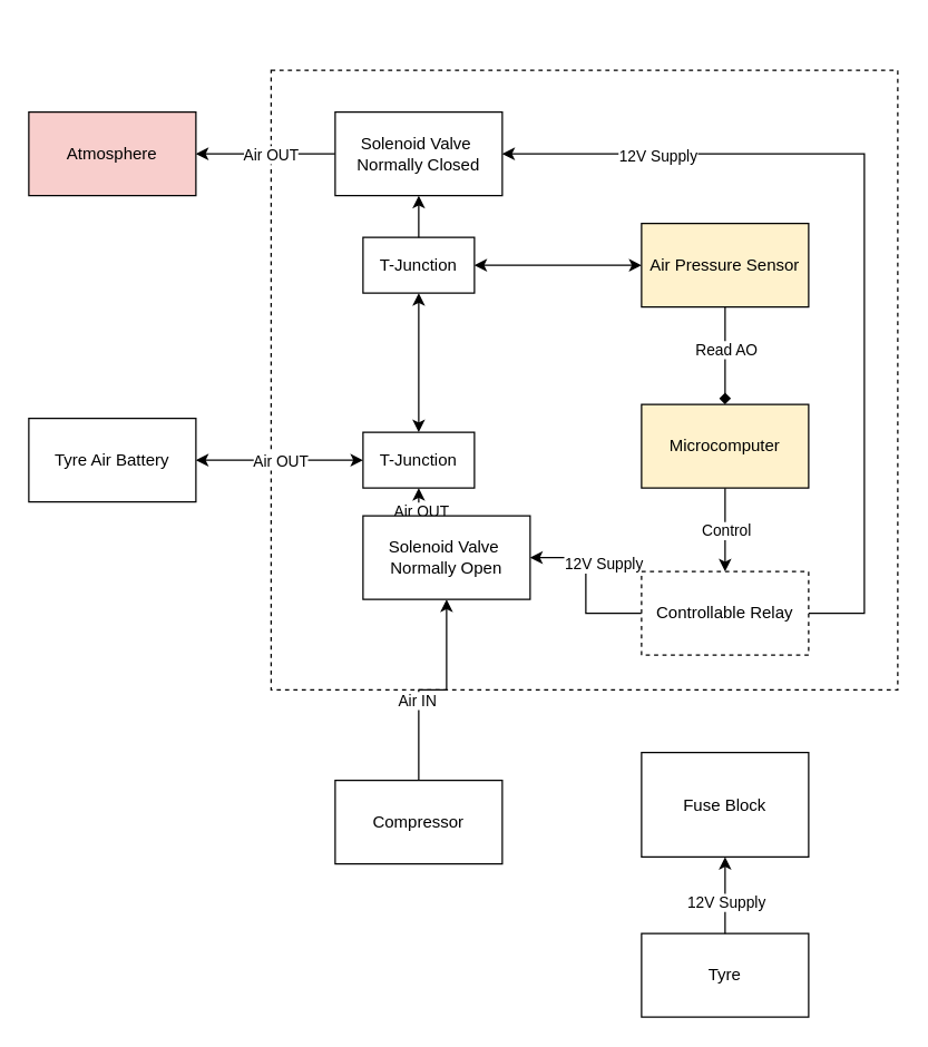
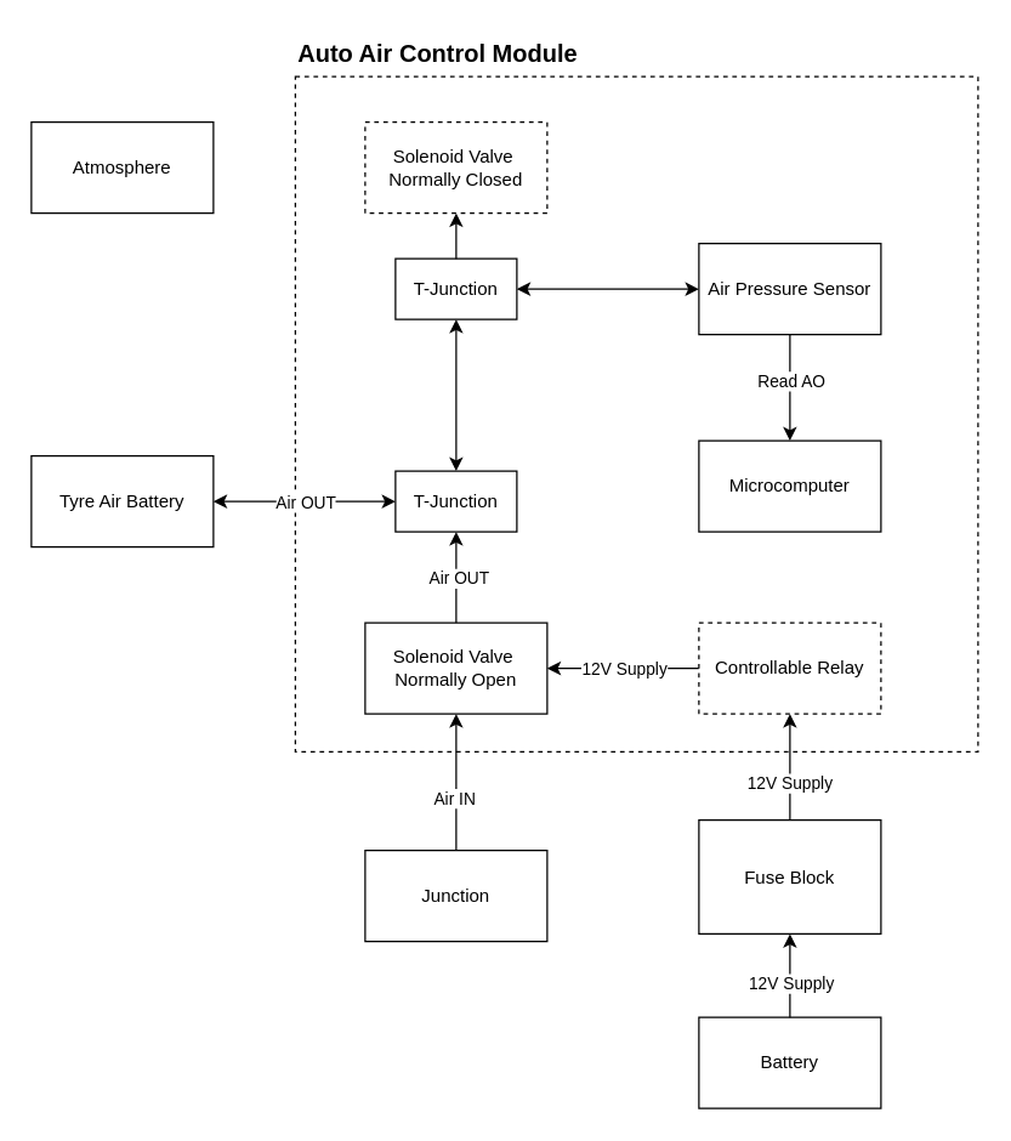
+ <mxCell id="25" value="Auto Air Control Module" style="text;html=1;strokeColor=none;fillColor=none;align=left;verticalAlign=middle;whiteSpace=wrap;rounded=0;fontStyle=1;fontSize=16;" parent="1" vertex="1"><mxGeometry x="194" y="20" width="236" height="30" as="geometry" /></mxCell>
- <mxCell id="38" value="Atmosphere" style="rounded=0;whiteSpace=wrap;html=1;fillColor=#f8cecc;" parent="1" vertex="1"><mxGeometry x="20" y="80" width="120" height="60" as="geometry" /></mxCell>
+ <mxCell id="38" value="Atmosphere" style="rounded=0;whiteSpace=wrap;html=1;" parent="1" vertex="1"><mxGeometry x="20" y="80" width="120" height="60" as="geometry" /></mxCell>
- <mxCell id="35" style="edgeStyle=orthogonalEdgeStyle;rounded=0;orthogonalLoop=1;jettySize=auto;html=1;startArrow=none;startFill=0;" parent="1" source="37" target="38" edge="1"><mxGeometry relative="1" as="geometry"><mxPoint x="300" y="50" as="targetPoint" /></mxGeometry></mxCell>
- <mxCell id="36" value="Air OUT" style="edgeLabel;html=1;align=center;verticalAlign=middle;resizable=0;points=[];" parent="35" vertex="1" connectable="0"><mxGeometry x="0.19" y="1" relative="1" as="geometry"><mxPoint x="13" y="-1" as="offset" /></mxGeometry></mxCell>
- <mxCell id="37" value="Solenoid Valve&amp;nbsp;&lt;br&gt;Normally Closed" style="rounded=0;whiteSpace=wrap;html=1;" parent="1" vertex="1"><mxGeometry x="240" y="80" width="120" height="60" as="geometry" /></mxCell>
+ <mxCell id="37" value="Solenoid Valve&amp;nbsp;&lt;br&gt;Normally Closed" style="rounded=0;whiteSpace=wrap;html=1;dashed=1;" parent="1" vertex="1"><mxGeometry x="240" y="80" width="120" height="60" as="geometry" /></mxCell>
- <mxCell id="14" style="edgeStyle=orthogonalEdgeStyle;rounded=0;orthogonalLoop=1;jettySize=auto;html=1;entryX=1;entryY=0.5;entryDx=0;entryDy=0;startArrow=none;startFill=0;" parent="1" source="16" target="37" edge="1"><mxGeometry relative="1" as="geometry"><Array as="points"><mxPoint x="620" y="440" /><mxPoint x="620" y="110" /></Array></mxGeometry></mxCell>
- <mxCell id="15" value="12V Supply" style="edgeLabel;html=1;align=center;verticalAlign=middle;resizable=0;points=[];" parent="14" vertex="1" connectable="0"><mxGeometry x="0.649" y="1" relative="1" as="geometry"><mxPoint as="offset" /></mxGeometry></mxCell>
- <mxCell id="8" value="Air Pressure Sensor" style="rounded=0;whiteSpace=wrap;html=1;fillColor=#fff2cc;" parent="1" vertex="1"><mxGeometry x="460" y="160" width="120" height="60" as="geometry" /></mxCell>
+ <mxCell id="8" value="Air Pressure Sensor" style="rounded=0;whiteSpace=wrap;html=1;" parent="1" vertex="1"><mxGeometry x="460" y="160" width="120" height="60" as="geometry" /></mxCell>
- <mxCell id="6" style="edgeStyle=orthogonalEdgeStyle;rounded=0;orthogonalLoop=1;jettySize=auto;html=1;entryX=0.5;entryY=0;entryDx=0;entryDy=0;endArrow=diamond;" parent="1" source="8" target="19" edge="1"><mxGeometry relative="1" as="geometry" /></mxCell>
+ <mxCell id="6" style="edgeStyle=orthogonalEdgeStyle;rounded=0;orthogonalLoop=1;jettySize=auto;html=1;entryX=0.5;entryY=0;entryDx=0;entryDy=0;" parent="1" source="8" target="19" edge="1"><mxGeometry relative="1" as="geometry" /></mxCell>
- <mxCell id="19" value="Microcomputer" style="rounded=0;whiteSpace=wrap;html=1;fillColor=#fff2cc;" parent="1" vertex="1"><mxGeometry x="460" y="290" width="120" height="60" as="geometry" /></mxCell>
+ <mxCell id="19" value="Microcomputer" style="rounded=0;whiteSpace=wrap;html=1;" parent="1" vertex="1"><mxGeometry x="460" y="290" width="120" height="60" as="geometry" /></mxCell>
- <mxCell id="17" style="edgeStyle=orthogonalEdgeStyle;rounded=0;orthogonalLoop=1;jettySize=auto;html=1;startArrow=none;startFill=0;" parent="1" source="19" target="16" edge="1"><mxGeometry relative="1" as="geometry" /></mxCell>
- <mxCell id="18" value="Control" style="edgeLabel;html=1;align=center;verticalAlign=middle;resizable=0;points=[];" parent="17" vertex="1" connectable="0"><mxGeometry x="0.135" relative="1" as="geometry"><mxPoint y="-4" as="offset" /></mxGeometry></mxCell>
- <mxCell id="11" value="Solenoid Valve&amp;nbsp;&lt;br&gt;Normally Open" style="rounded=0;whiteSpace=wrap;html=1;" parent="1" vertex="1"><mxGeometry x="260" y="370" width="120" height="60" as="geometry" /></mxCell>
+ <mxCell id="11" value="Solenoid Valve&amp;nbsp;&lt;br&gt;Normally Open" style="rounded=0;whiteSpace=wrap;html=1;" parent="1" vertex="1"><mxGeometry x="240" y="410" width="120" height="60" as="geometry" /></mxCell>
+ <mxCell id="29" style="edgeStyle=orthogonalEdgeStyle;rounded=0;orthogonalLoop=1;jettySize=auto;html=1;entryX=0.5;entryY=1;entryDx=0;entryDy=0;startArrow=none;startFill=0;" parent="1" source="31" target="16" edge="1"><mxGeometry relative="1" as="geometry" /></mxCell>
+ <mxCell id="30" value="12V Supply" style="edgeLabel;html=1;align=center;verticalAlign=middle;resizable=0;points=[];" parent="29" vertex="1" connectable="0"><mxGeometry x="-0.278" y="1" relative="1" as="geometry"><mxPoint as="offset" /></mxGeometry></mxCell>
- <mxCell id="5" value="Compressor" style="rounded=0;whiteSpace=wrap;html=1;" parent="1" vertex="1"><mxGeometry x="240" y="560" width="120" height="60" as="geometry" /></mxCell>
+ <mxCell id="5" value="Junction" style="rounded=0;whiteSpace=wrap;html=1;" parent="1" vertex="1"><mxGeometry x="240" y="560" width="120" height="60" as="geometry" /></mxCell>
- <mxCell id="28" value="Tyre" style="rounded=0;whiteSpace=wrap;html=1;fillColor=none;" parent="1" vertex="1"><mxGeometry x="460" y="670" width="120" height="60" as="geometry" /></mxCell>
+ <mxCell id="28" value="Battery" style="rounded=0;whiteSpace=wrap;html=1;fillColor=none;" parent="1" vertex="1"><mxGeometry x="460" y="670" width="120" height="60" as="geometry" /></mxCell>
